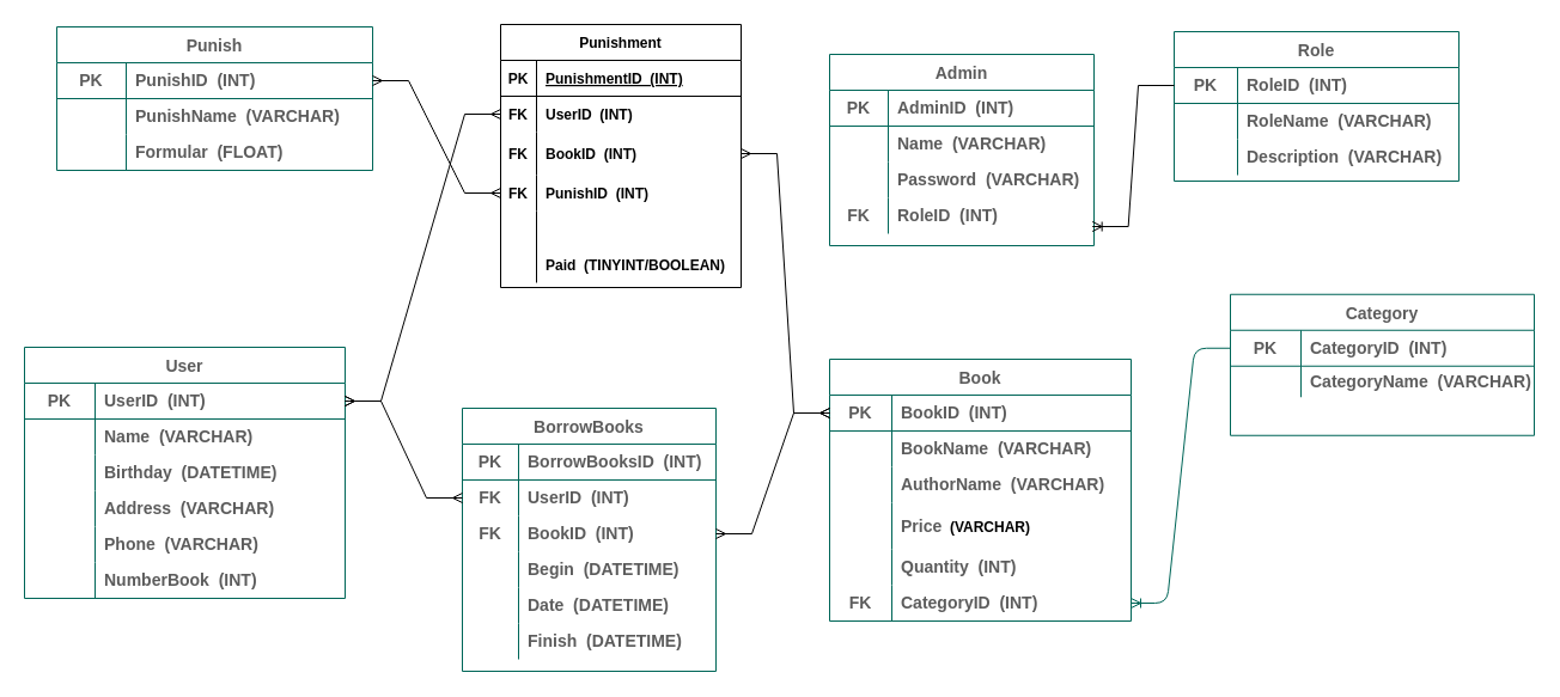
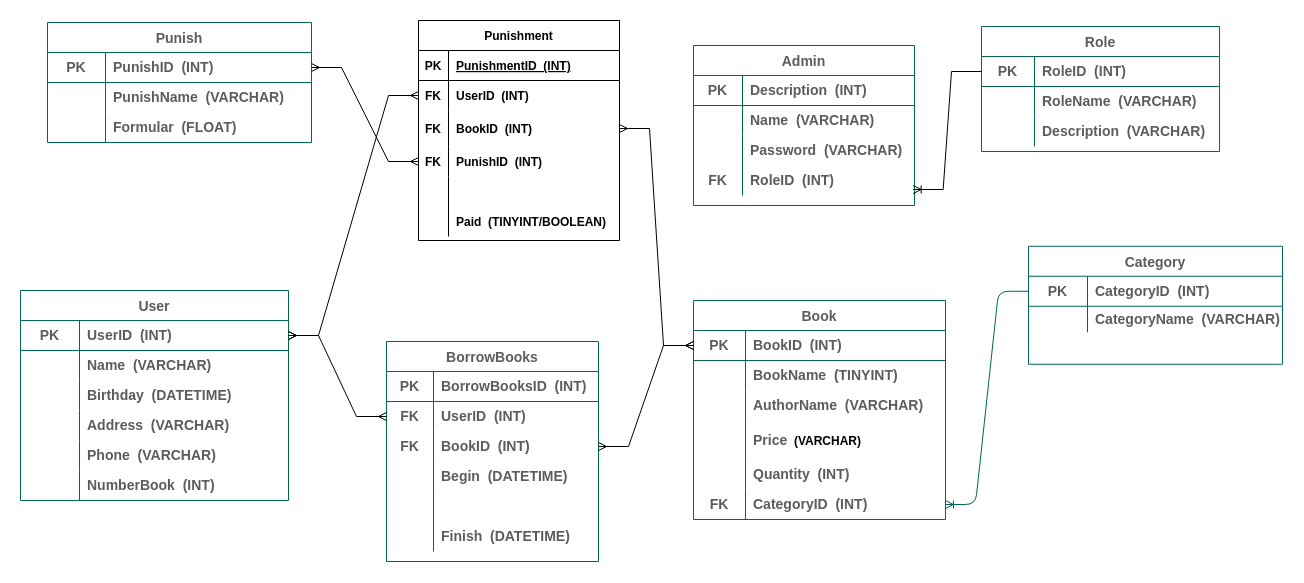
- <mxCell id="5" value="AdminID&amp;nbsp; (INT)" style="shape=partialRectangle;html=1;whiteSpace=wrap;connectable=0;fillColor=none;top=0;left=0;bottom=0;right=0;align=left;spacingLeft=6;overflow=hidden;pointerEvents=1;rounded=0;sketch=0;fontColor=#5C5C5C;strokeColor=#006658;fontStyle=1;fontFamily=Helvetica;fontSize=14;" parent="3" vertex="1"><mxGeometry x="49" width="172" height="30" as="geometry"><mxRectangle width="172" height="30" as="alternateBounds" /></mxGeometry></mxCell>
+ <mxCell id="5" value="Description&amp;nbsp; (INT)" style="shape=partialRectangle;html=1;whiteSpace=wrap;connectable=0;fillColor=none;top=0;left=0;bottom=0;right=0;align=left;spacingLeft=6;overflow=hidden;pointerEvents=1;rounded=0;sketch=0;fontColor=#5C5C5C;strokeColor=#006658;fontStyle=1;fontFamily=Helvetica;fontSize=14;" parent="3" vertex="1"><mxGeometry x="49" width="172" height="30" as="geometry"><mxRectangle width="172" height="30" as="alternateBounds" /></mxGeometry></mxCell>
- <mxCell id="40" value="BookName&amp;nbsp; (VARCHAR)" style="shape=partialRectangle;html=1;whiteSpace=wrap;connectable=0;fillColor=none;top=0;left=0;bottom=0;right=0;align=left;spacingLeft=6;overflow=hidden;pointerEvents=1;rounded=0;sketch=0;fontColor=#5C5C5C;strokeColor=#006658;fontStyle=1;fontFamily=Helvetica;fontSize=14;" parent="38" vertex="1"><mxGeometry x="52" width="200" height="30" as="geometry"><mxRectangle width="200" height="30" as="alternateBounds" /></mxGeometry></mxCell>
+ <mxCell id="40" value="BookName&amp;nbsp; (TINYINT)" style="shape=partialRectangle;html=1;whiteSpace=wrap;connectable=0;fillColor=none;top=0;left=0;bottom=0;right=0;align=left;spacingLeft=6;overflow=hidden;pointerEvents=1;rounded=0;sketch=0;fontColor=#5C5C5C;strokeColor=#006658;fontStyle=1;fontFamily=Helvetica;fontSize=14;" parent="38" vertex="1"><mxGeometry x="52" width="200" height="30" as="geometry"><mxRectangle width="200" height="30" as="alternateBounds" /></mxGeometry></mxCell>
- <mxCell id="68" value="Date&amp;nbsp; (DATETIME)" style="shape=partialRectangle;html=1;whiteSpace=wrap;connectable=0;fillColor=none;top=0;left=0;bottom=0;right=0;align=left;spacingLeft=6;overflow=hidden;pointerEvents=1;rounded=0;sketch=0;fontColor=#5C5C5C;strokeColor=#006658;fontStyle=1;fontFamily=Helvetica;fontSize=14;" parent="66" vertex="1"><mxGeometry x="47" width="165" height="30" as="geometry"><mxRectangle width="165" height="30" as="alternateBounds" /></mxGeometry></mxCell>
